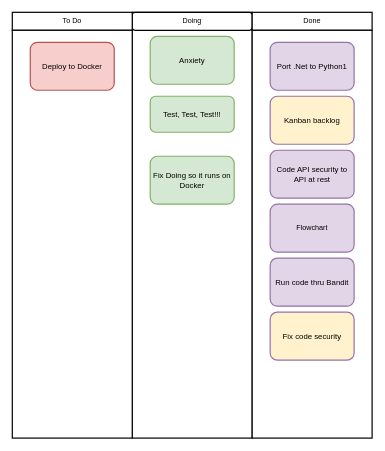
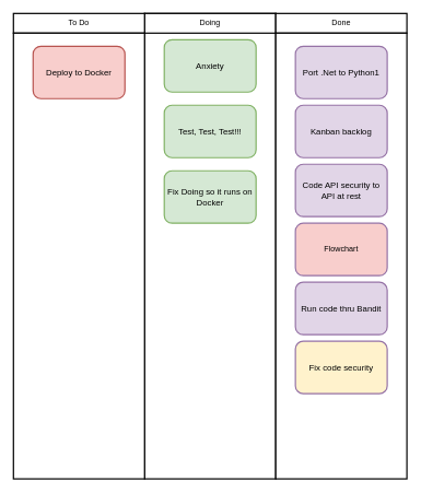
- <mxCell id="3" value="Doing" style="whiteSpace=wrap;html=1;strokeWidth=2;rounded=1;" parent="1" vertex="1"><mxGeometry x="220" y="20" width="200" height="30" as="geometry" /></mxCell>
+ <mxCell id="3" value="Doing" style="rounded=0;whiteSpace=wrap;html=1;strokeWidth=2;" parent="1" vertex="1"><mxGeometry x="220" y="20" width="200" height="30" as="geometry" /></mxCell>
- <mxCell id="16" value="Test, Test, Test!!!" style="rounded=1;whiteSpace=wrap;html=1;strokeWidth=2;fontSize=13;fillColor=#d5e8d4;strokeColor=#82b366;" parent="1" vertex="1"><mxGeometry x="250" y="160" width="140" height="60" as="geometry" /></mxCell>
+ <mxCell id="16" value="Test, Test, Test!!!" style="rounded=1;whiteSpace=wrap;html=1;strokeWidth=2;fontSize=13;fillColor=#d5e8d4;strokeColor=#82b366;" parent="1" vertex="1"><mxGeometry x="250" y="160" width="140" height="80" as="geometry" /></mxCell>
- <mxCell id="12" value="Kanban backlog" style="rounded=1;whiteSpace=wrap;html=1;strokeWidth=2;fontSize=13;fillColor=#fff2cc;strokeColor=#9673a6;" parent="1" vertex="1"><mxGeometry x="450" y="160" width="140" height="80" as="geometry" /></mxCell>
+ <mxCell id="12" value="Kanban backlog" style="rounded=1;whiteSpace=wrap;html=1;strokeWidth=2;fontSize=13;fillColor=#e1d5e7;strokeColor=#9673a6;" parent="1" vertex="1"><mxGeometry x="450" y="160" width="140" height="80" as="geometry" /></mxCell>
- <mxCell id="8" value="Flowchart" style="rounded=1;whiteSpace=wrap;html=1;strokeWidth=2;fillColor=#e1d5e7;strokeColor=#9673a6;" parent="1" vertex="1"><mxGeometry x="450" y="340" width="140" height="80" as="geometry" /></mxCell>
+ <mxCell id="8" value="Flowchart" style="rounded=1;whiteSpace=wrap;html=1;strokeWidth=2;fillColor=#f8cecc;strokeColor=#9673a6;" parent="1" vertex="1"><mxGeometry x="450" y="340" width="140" height="80" as="geometry" /></mxCell>
